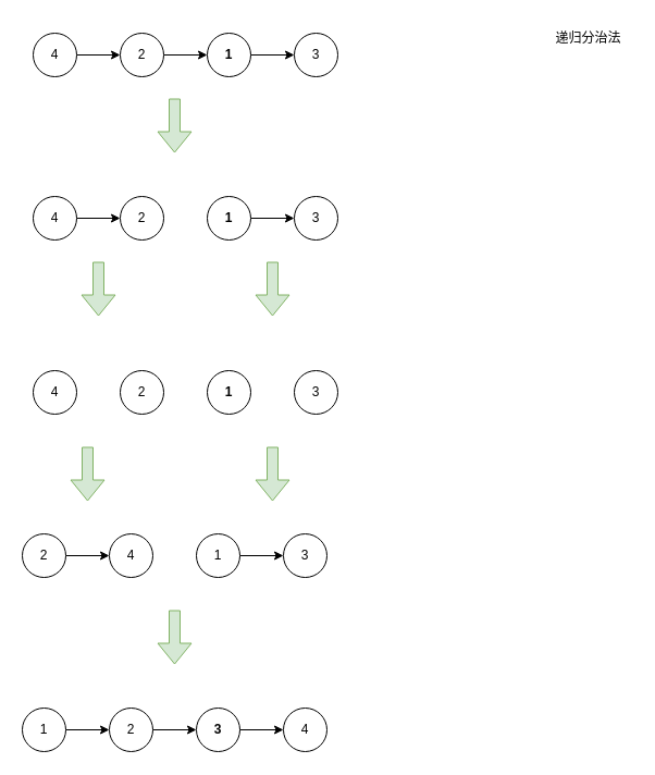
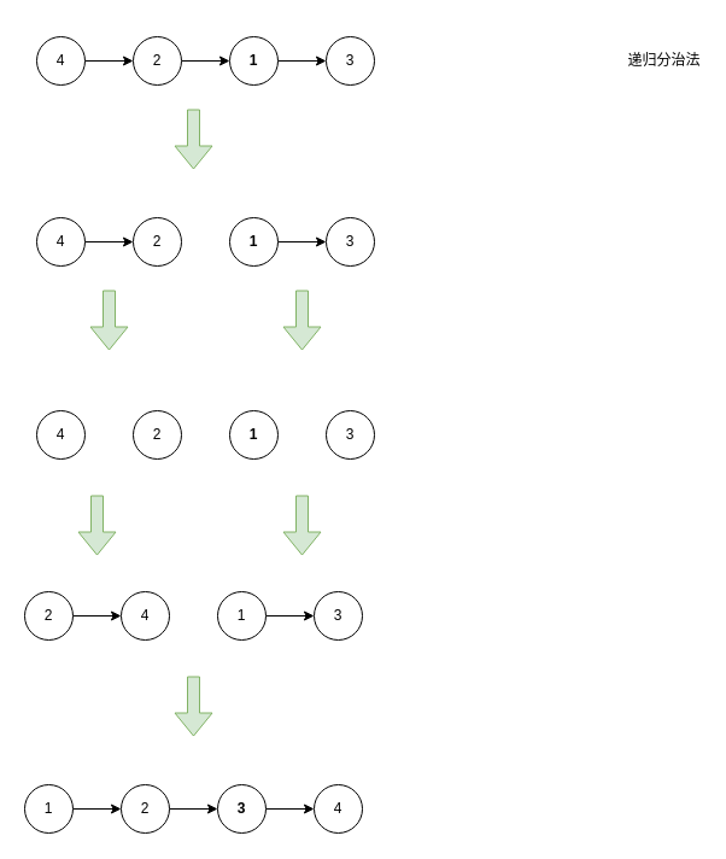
- <mxCell id="38" value="递归分治法" style="text;html=1;align=center;verticalAlign=middle;resizable=0;points=[];autosize=1;strokeColor=none;fillColor=none;" vertex="1" parent="1"><mxGeometry x="500" y="20" width="80" height="30" as="geometry" /></mxCell>
+ <mxCell id="38" value="递归分治法" style="text;html=1;align=center;verticalAlign=middle;resizable=0;points=[];autosize=1;strokeColor=none;fillColor=none;" vertex="1" parent="1"><mxGeometry x="510" y="35" width="80" height="30" as="geometry" /></mxCell>
